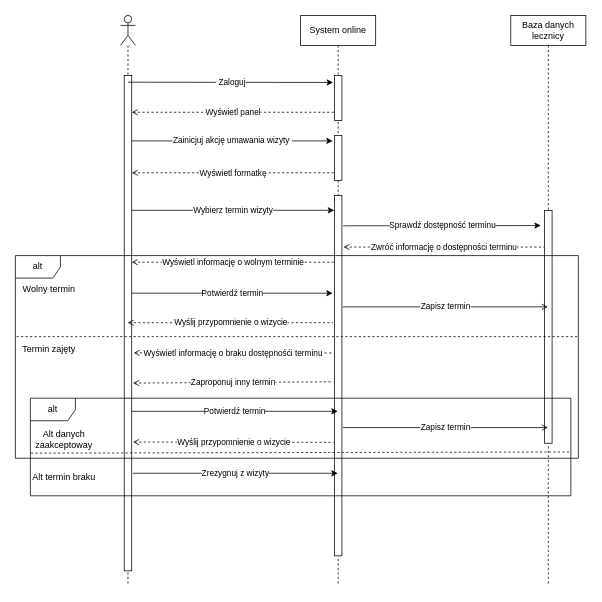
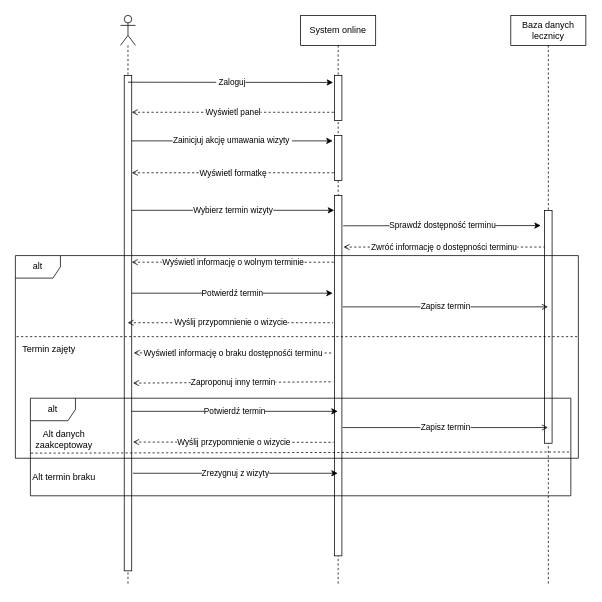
- <mxCell id="31" value="Wolny termin" style="text;html=1;strokeColor=none;fillColor=none;align=center;verticalAlign=middle;whiteSpace=wrap;rounded=0;" vertex="1" parent="1"><mxGeometry x="20" y="370" width="90" height="30" as="geometry" /></mxCell>
